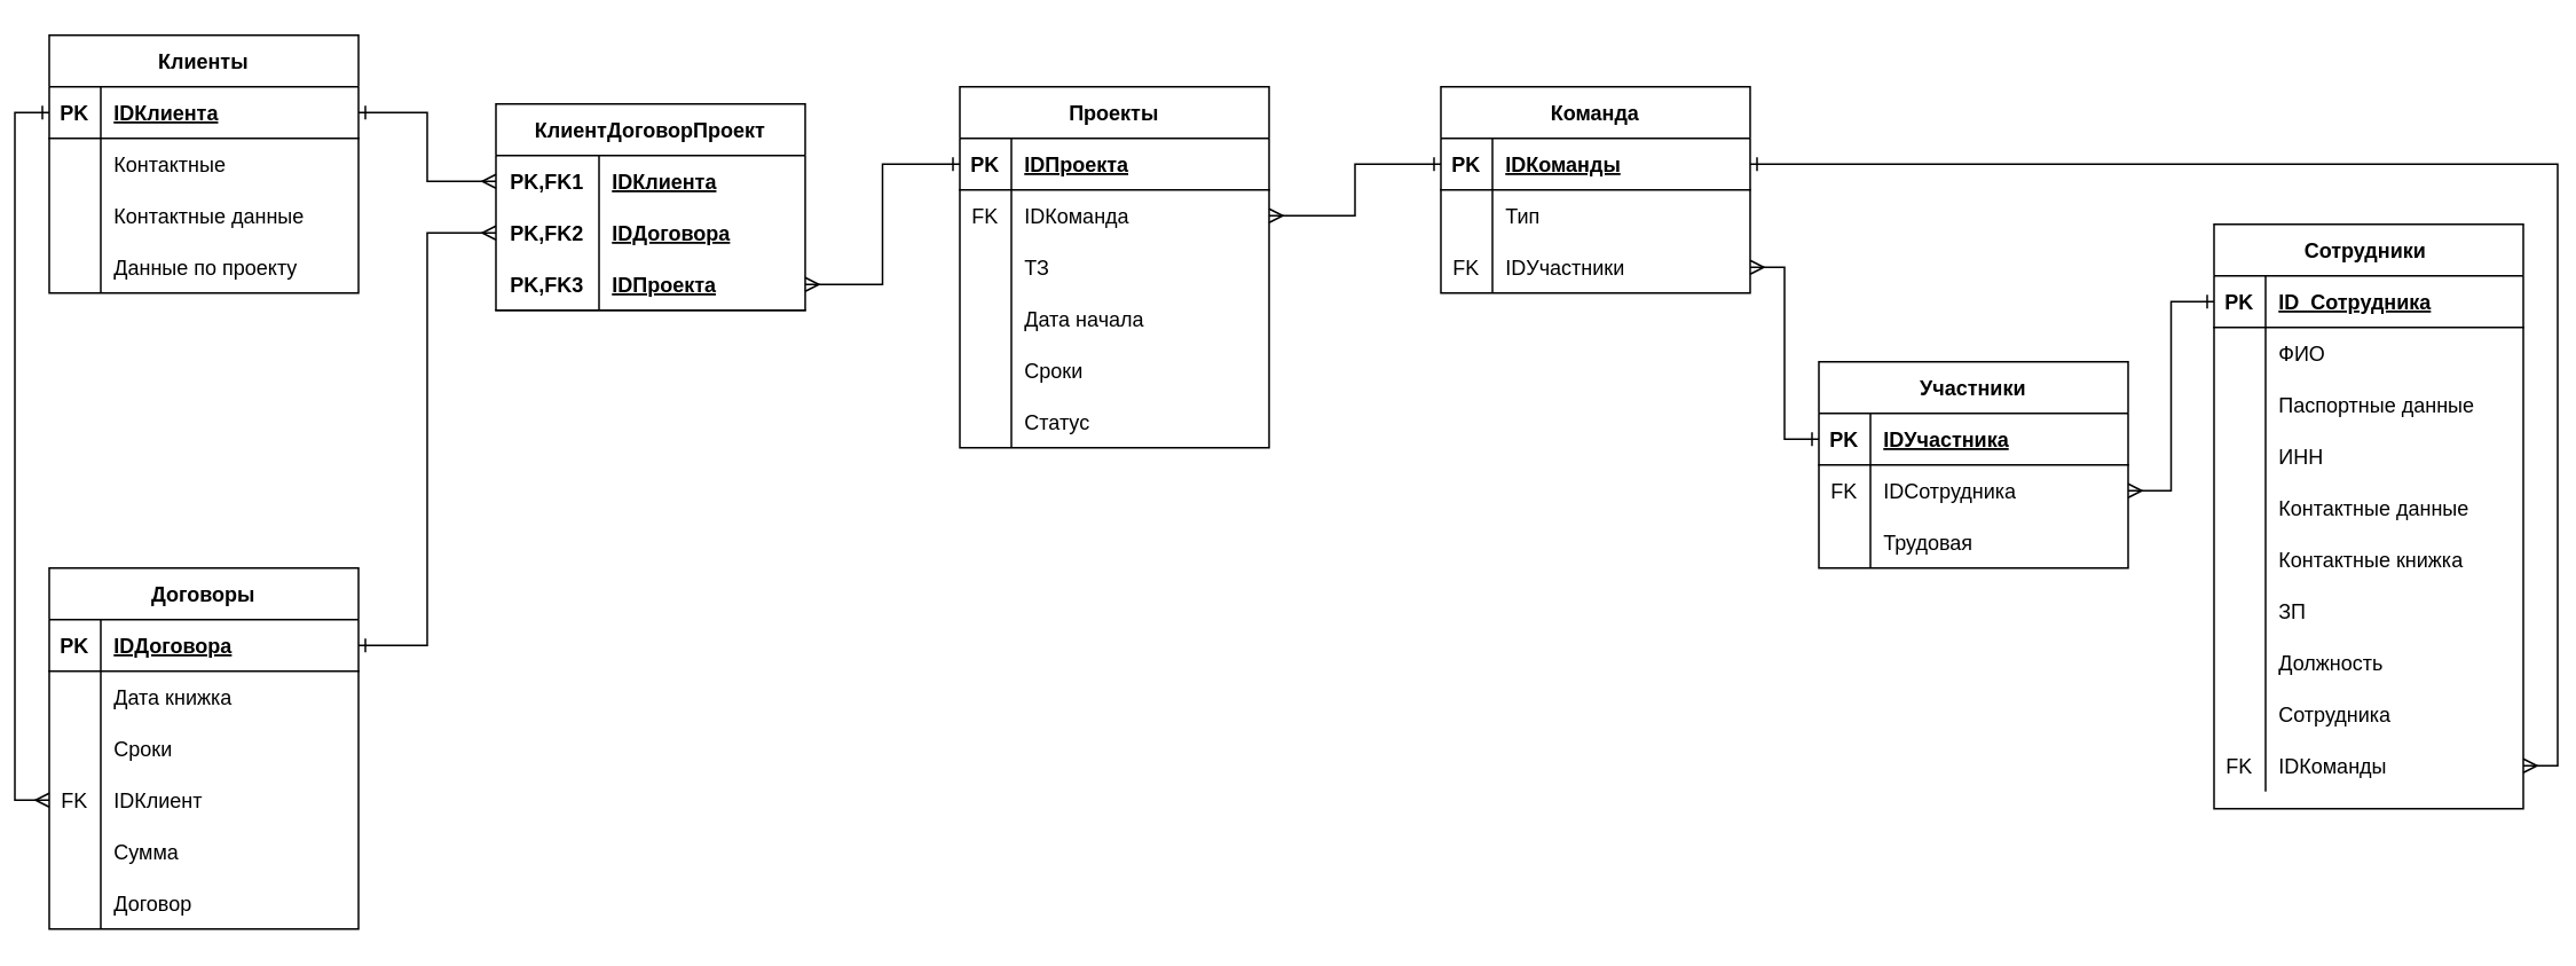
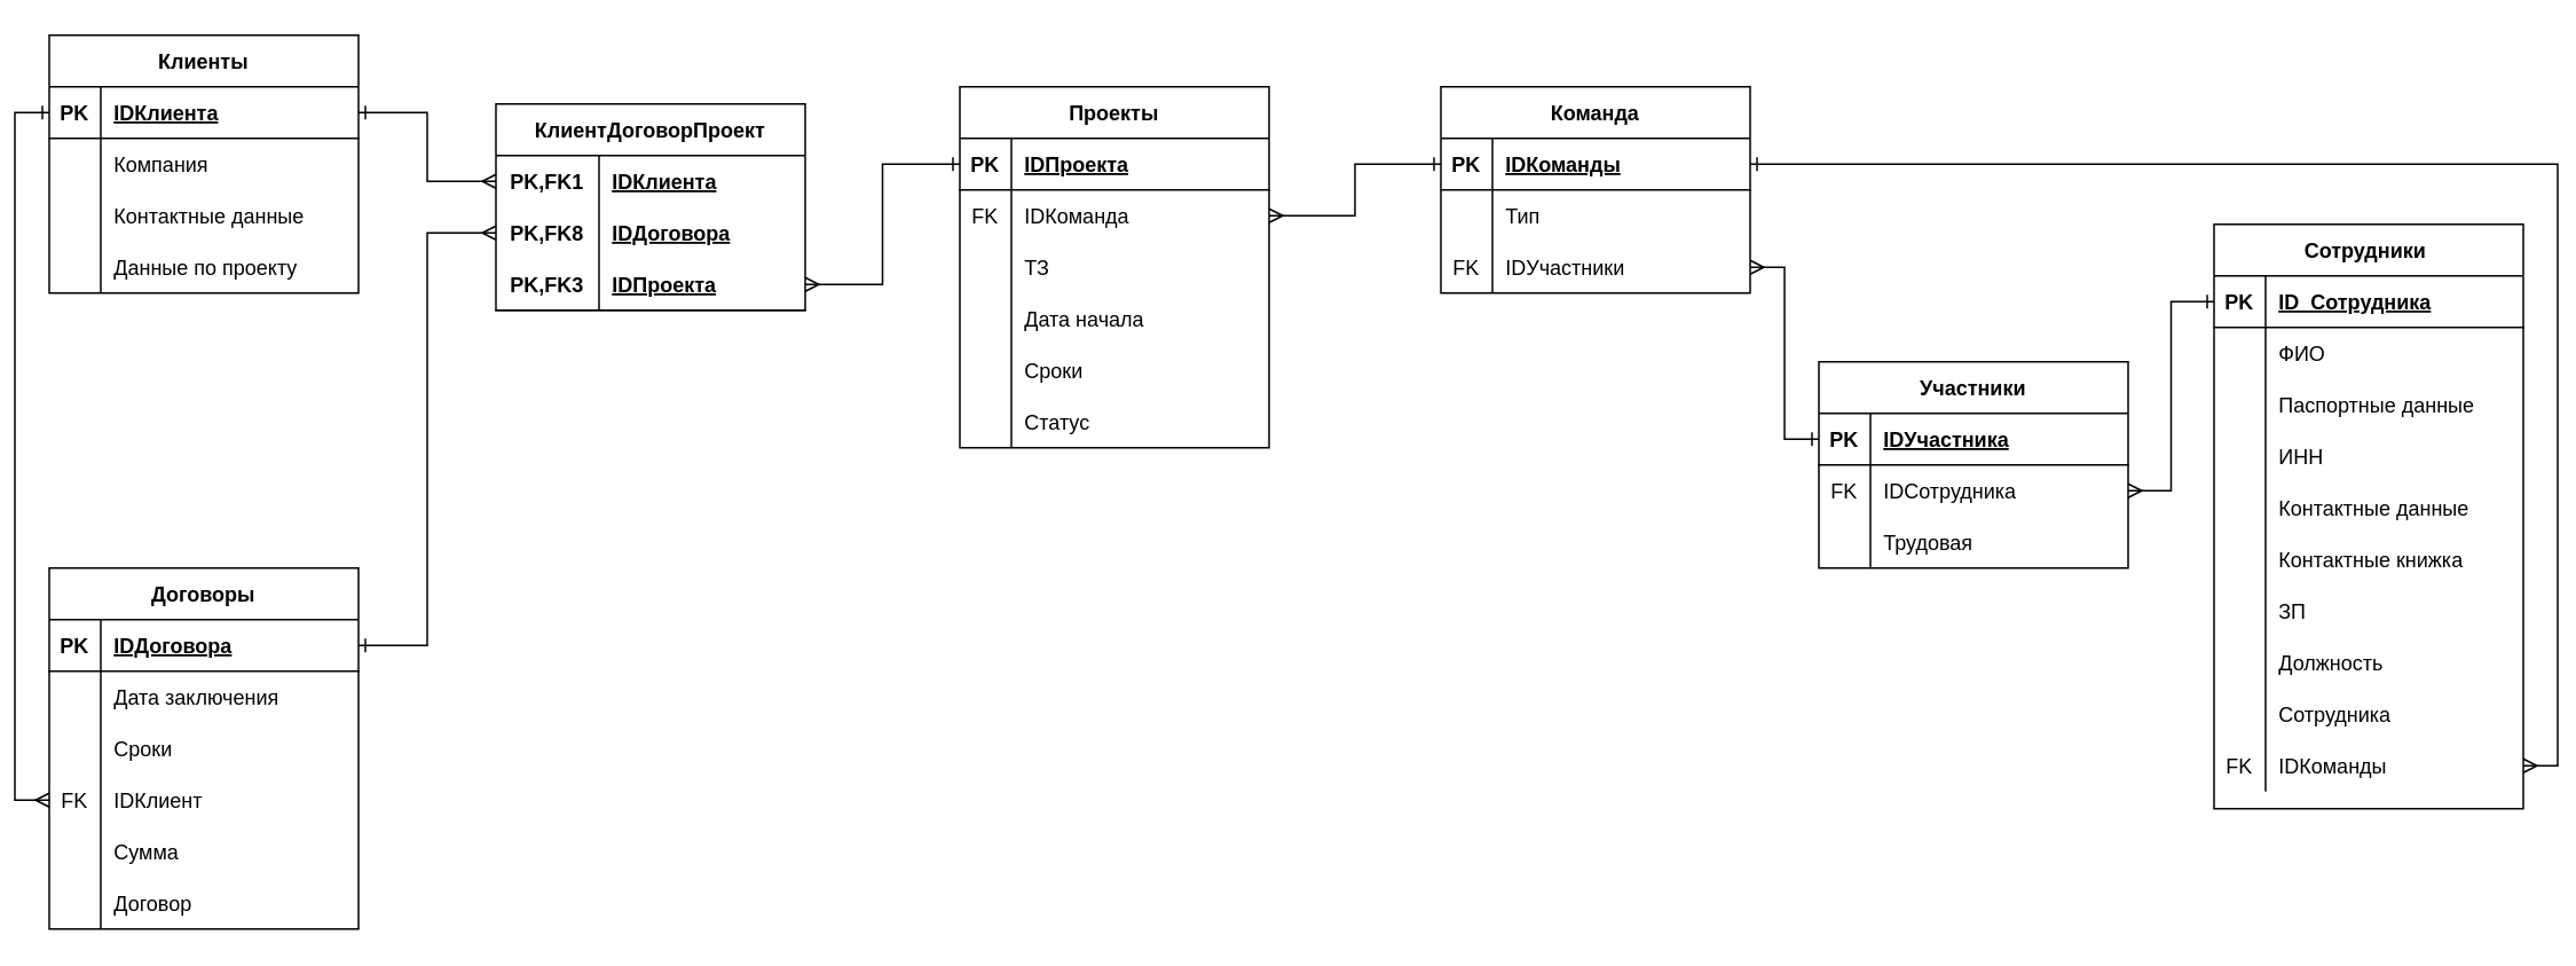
- <mxCell id="27" value="Контактные" style="shape=partialRectangle;connectable=0;fillColor=none;top=0;left=0;bottom=0;right=0;align=left;spacingLeft=6;overflow=hidden;" parent="25" vertex="1"><mxGeometry x="30" width="150" height="30" as="geometry"><mxRectangle width="150" height="30" as="alternateBounds" /></mxGeometry></mxCell>
+ <mxCell id="27" value="Компания" style="shape=partialRectangle;connectable=0;fillColor=none;top=0;left=0;bottom=0;right=0;align=left;spacingLeft=6;overflow=hidden;" parent="25" vertex="1"><mxGeometry x="30" width="150" height="30" as="geometry"><mxRectangle width="150" height="30" as="alternateBounds" /></mxGeometry></mxCell>
- <mxCell id="89" value="PK,FK2" style="shape=partialRectangle;connectable=0;fillColor=none;top=0;left=0;bottom=0;right=0;fontStyle=1;overflow=hidden;" parent="88" vertex="1"><mxGeometry width="60" height="30" as="geometry"><mxRectangle width="60" height="30" as="alternateBounds" /></mxGeometry></mxCell>
+ <mxCell id="89" value="PK,FK8" style="shape=partialRectangle;connectable=0;fillColor=none;top=0;left=0;bottom=0;right=0;fontStyle=1;overflow=hidden;" parent="88" vertex="1"><mxGeometry width="60" height="30" as="geometry"><mxRectangle width="60" height="30" as="alternateBounds" /></mxGeometry></mxCell>
- <mxCell id="40" value="Дата книжка" style="shape=partialRectangle;connectable=0;fillColor=none;top=0;left=0;bottom=0;right=0;align=left;spacingLeft=6;overflow=hidden;" parent="38" vertex="1"><mxGeometry x="30" width="150" height="30" as="geometry"><mxRectangle width="150" height="30" as="alternateBounds" /></mxGeometry></mxCell>
+ <mxCell id="40" value="Дата заключения" style="shape=partialRectangle;connectable=0;fillColor=none;top=0;left=0;bottom=0;right=0;align=left;spacingLeft=6;overflow=hidden;" parent="38" vertex="1"><mxGeometry x="30" width="150" height="30" as="geometry"><mxRectangle width="150" height="30" as="alternateBounds" /></mxGeometry></mxCell>
